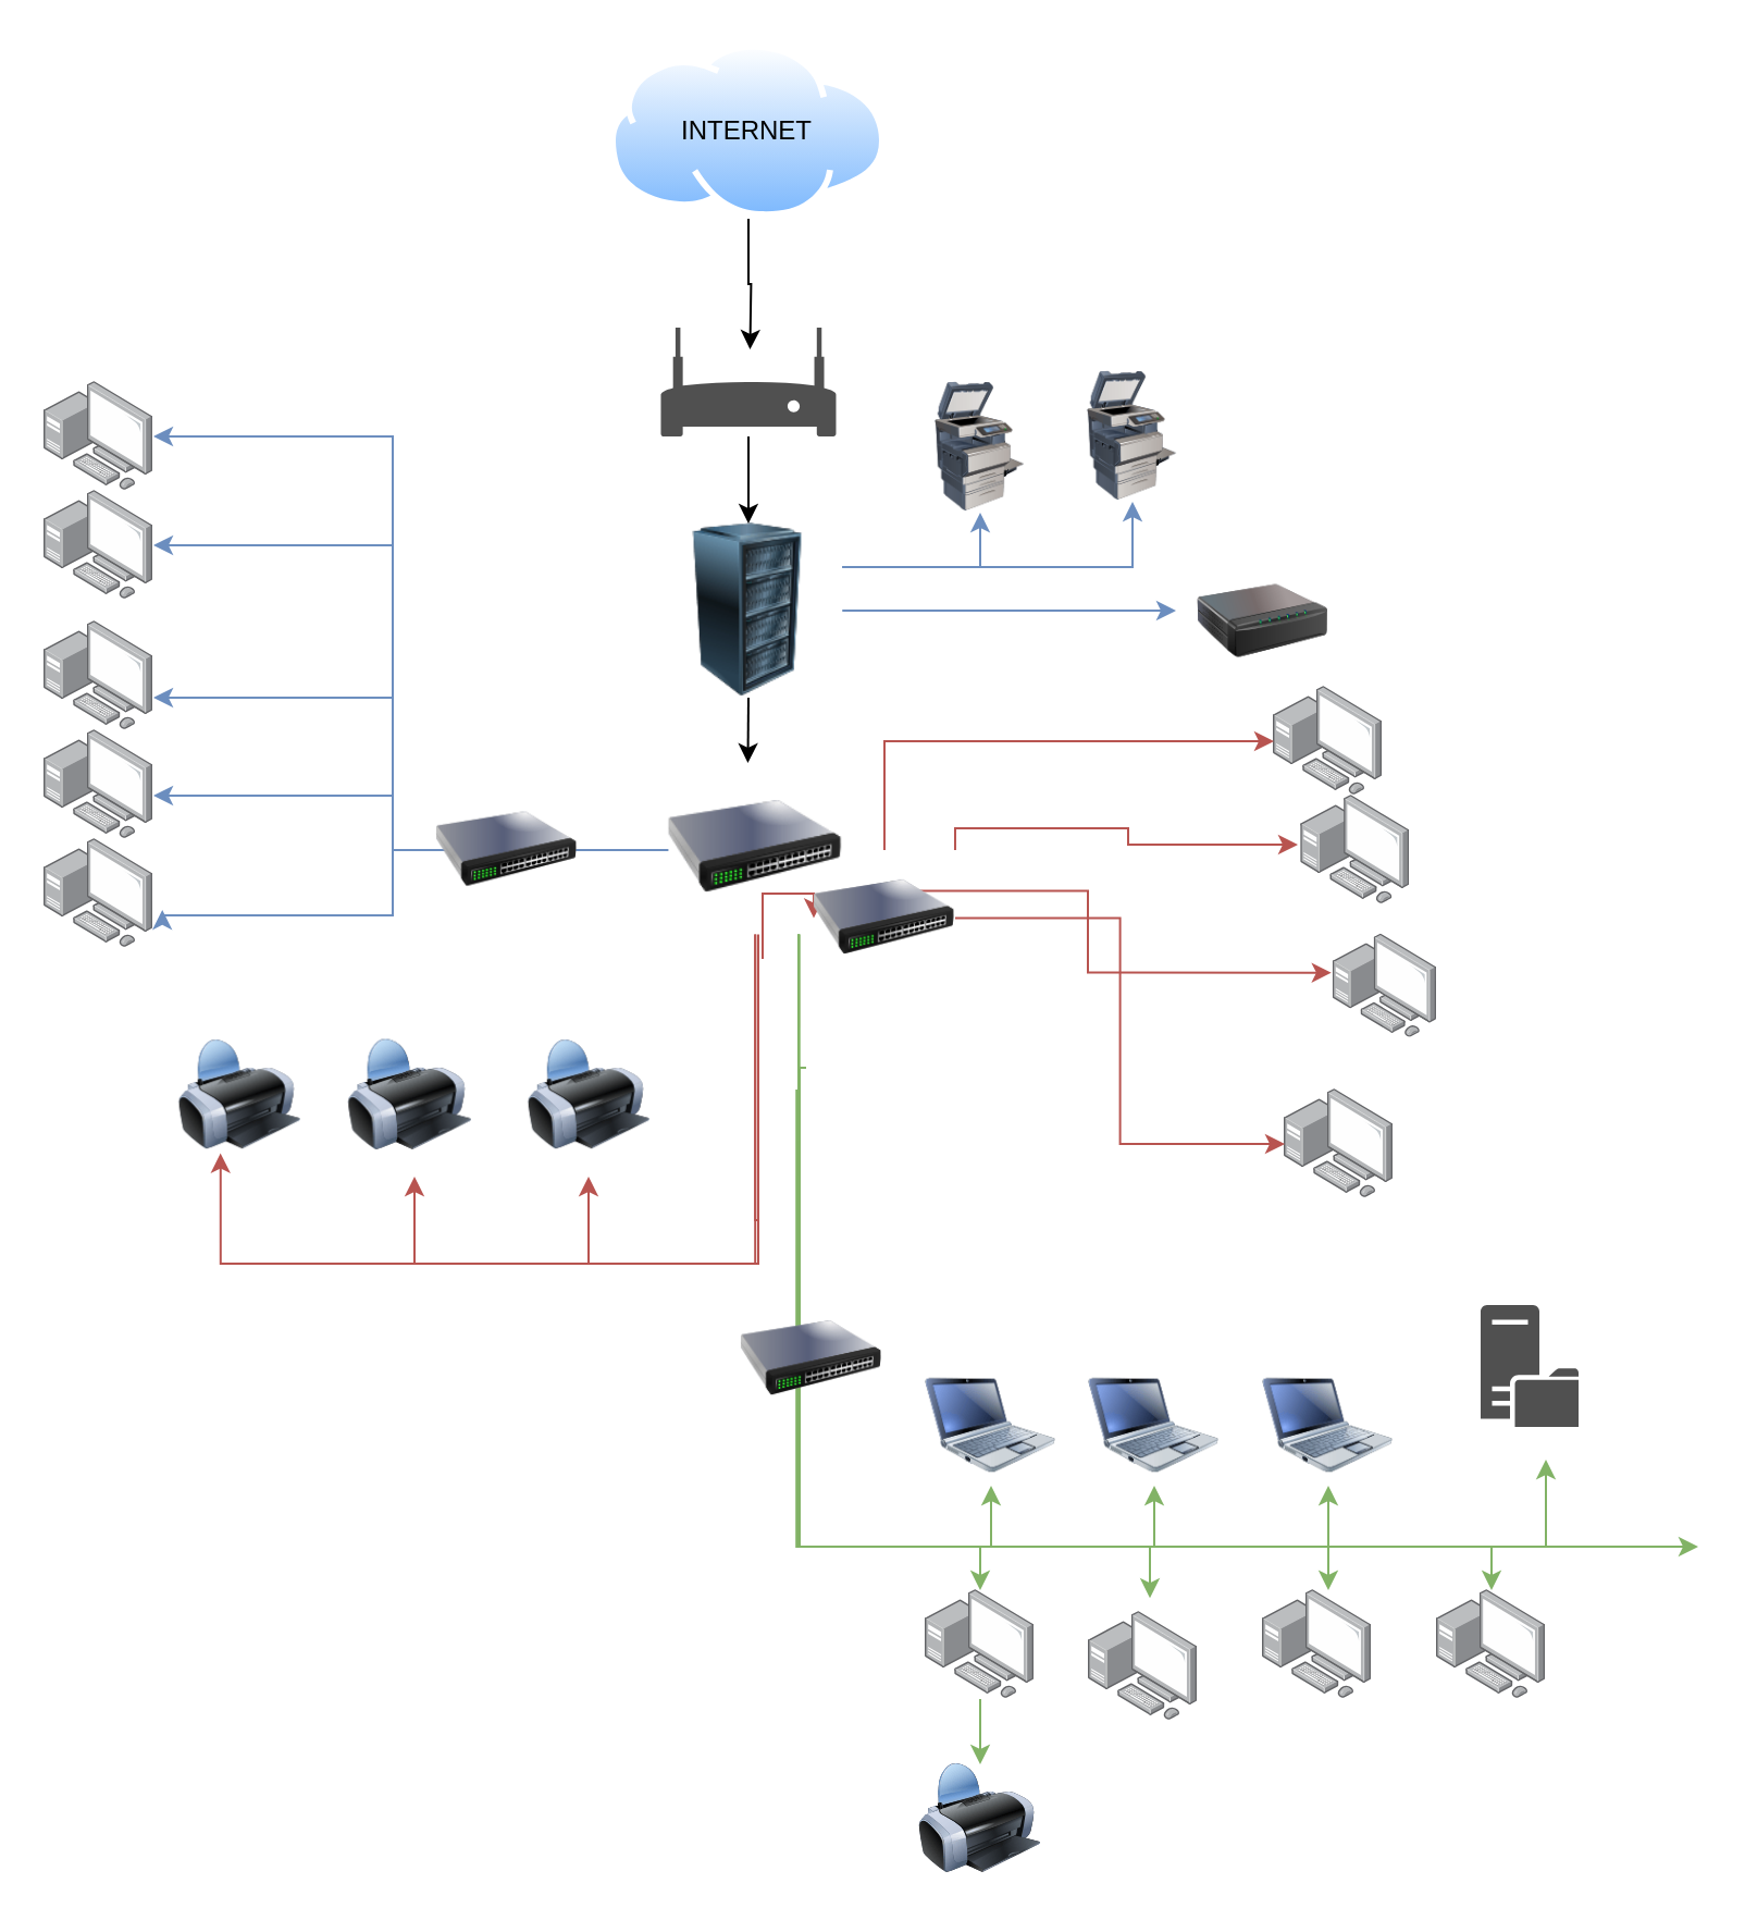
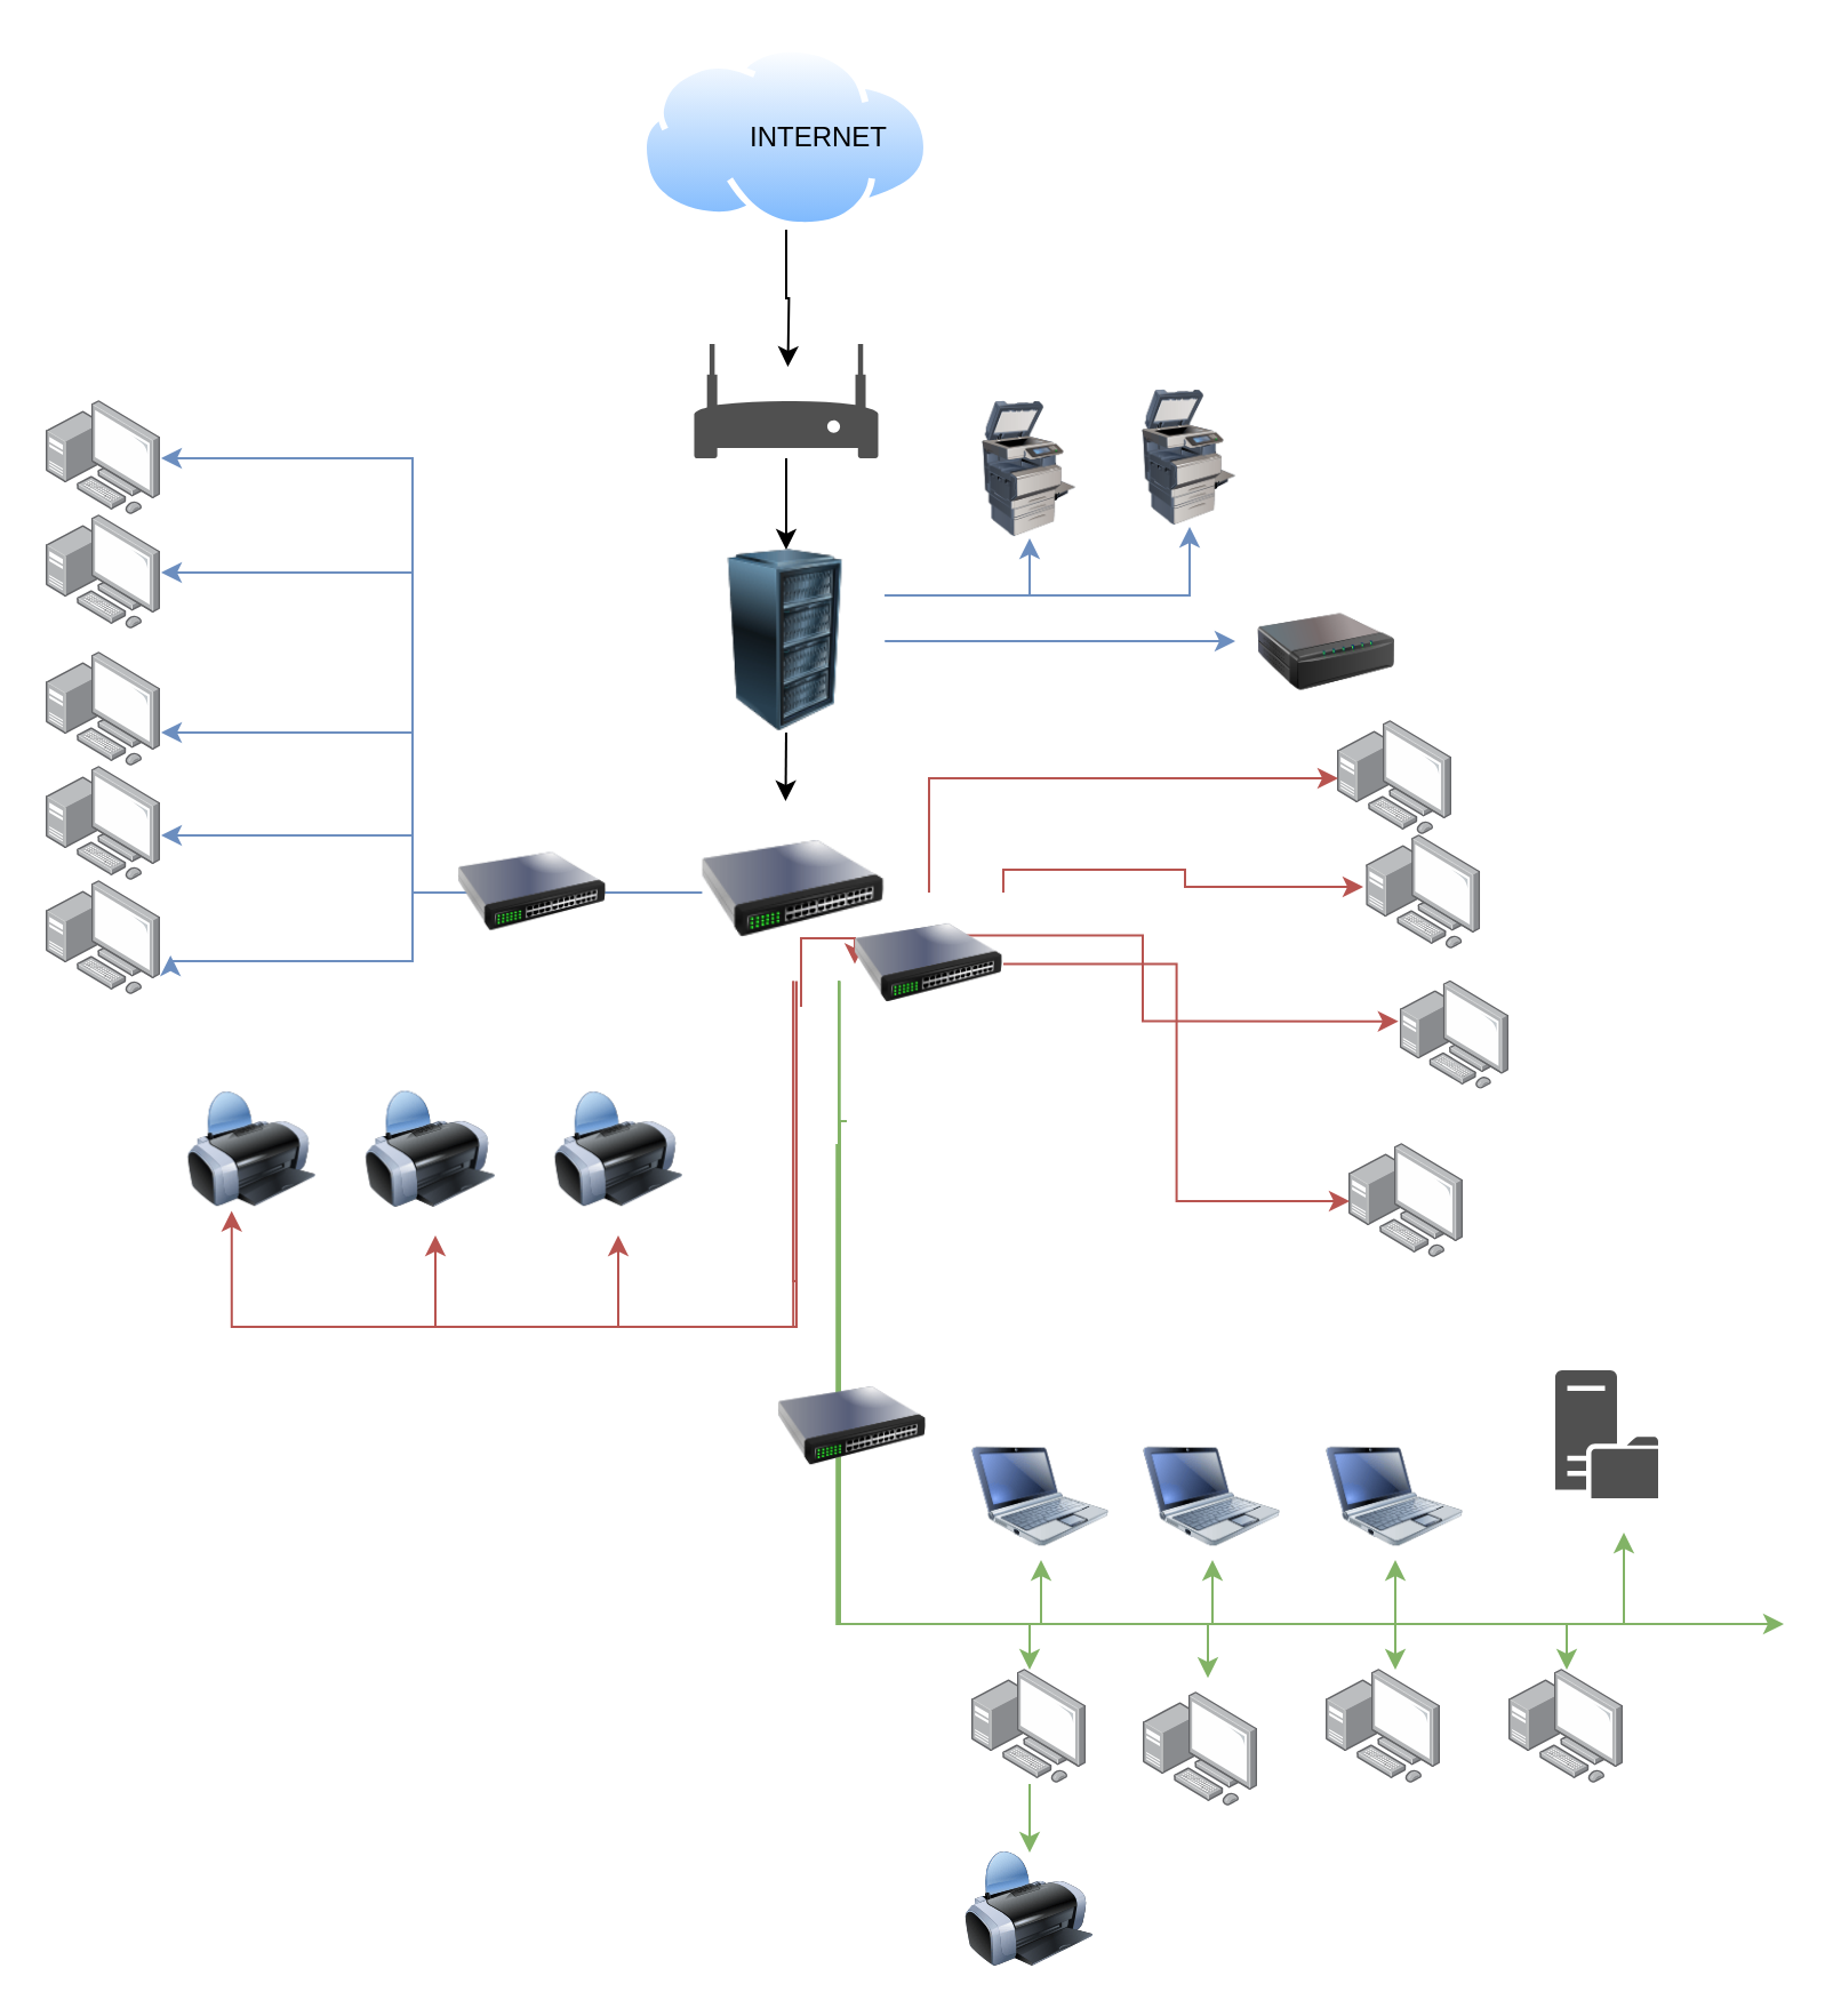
- <mxCell id="12" value="INTERNET" style="text;strokeColor=none;align=center;fillColor=none;html=1;verticalAlign=middle;whiteSpace=wrap;rounded=0;" parent="1" vertex="1"><mxGeometry x="313.49" y="45" width="60" height="30" as="geometry" /></mxCell>
+ <mxCell id="12" value="INTERNET" style="text;strokeColor=none;align=center;fillColor=none;html=1;verticalAlign=middle;whiteSpace=wrap;rounded=0;" parent="1" vertex="1"><mxGeometry x="328.49" y="45" width="60" height="30" as="geometry" /></mxCell>
